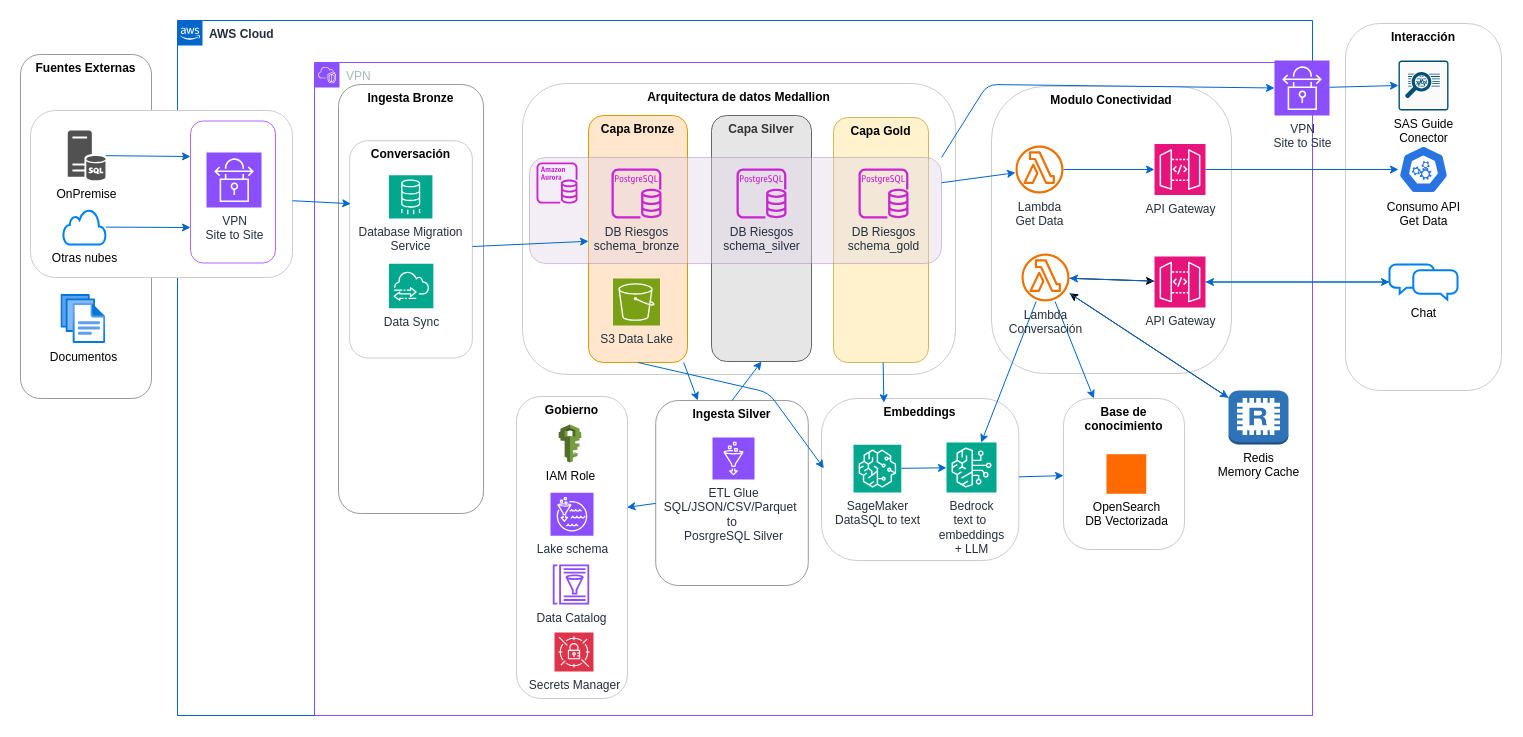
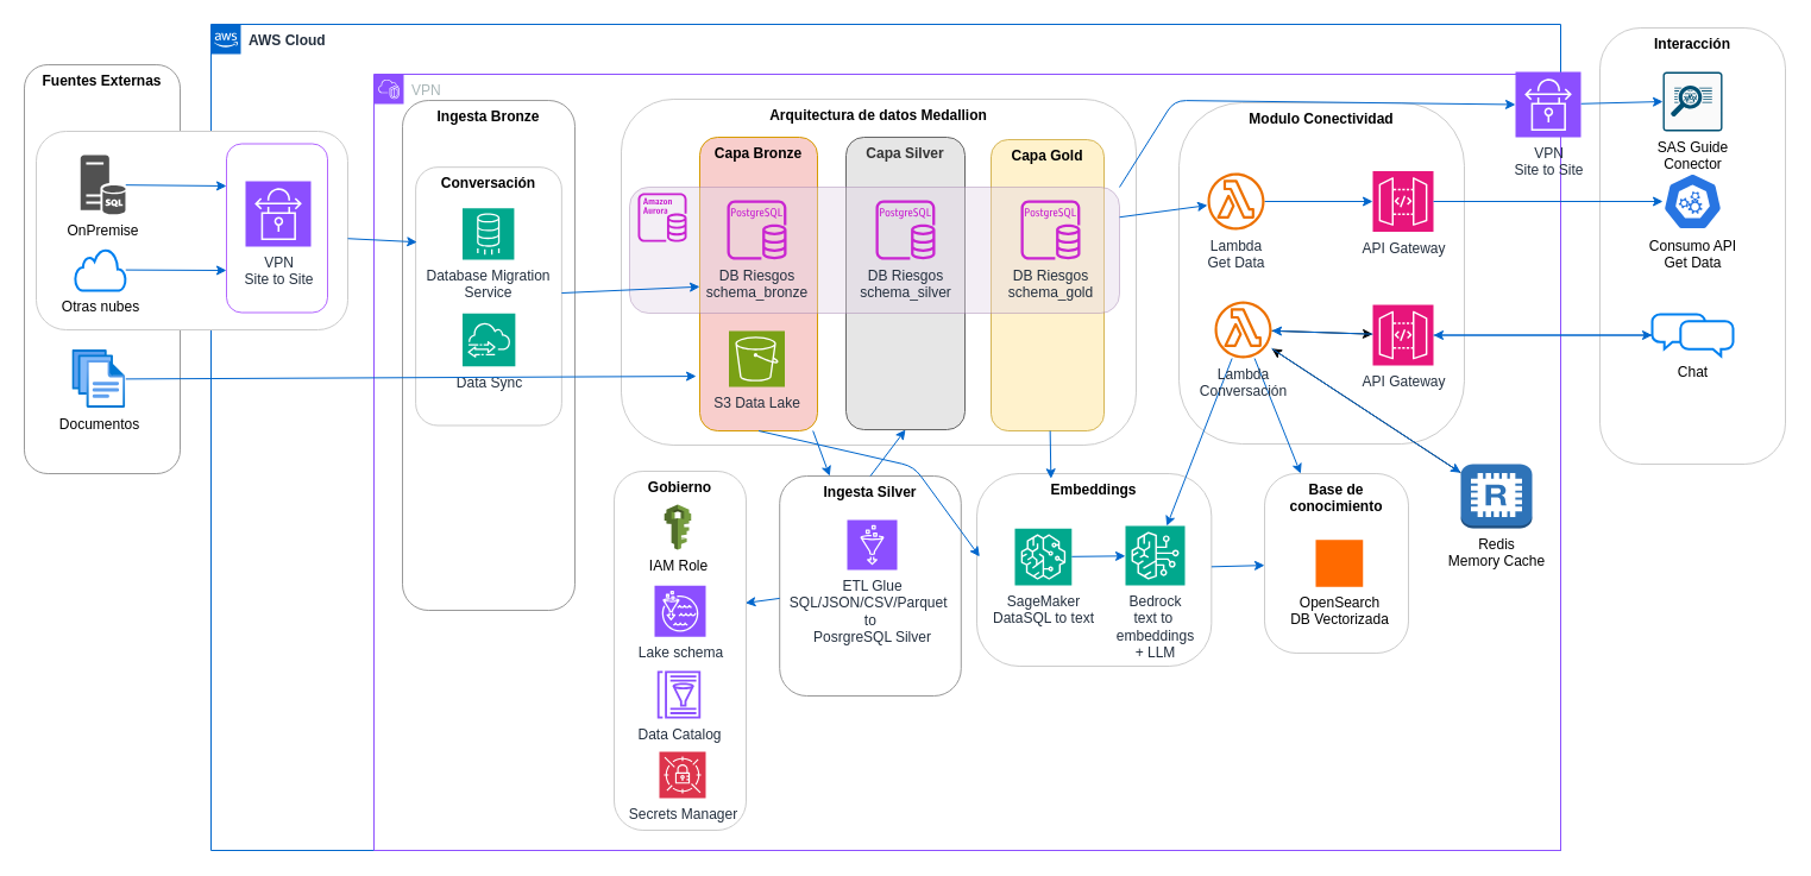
- <mxCell id="11" value="Capa Bronze" style="rounded=1;whiteSpace=wrap;html=1;fontStyle=1;verticalAlign=top;fillColor=#FFE6CC;strokeColor=#d79b00;" parent="7" vertex="1"><mxGeometry x="66" y="30" width="99" height="247" as="geometry" /></mxCell>
+ <mxCell id="11" value="Capa Bronze" style="rounded=1;whiteSpace=wrap;html=1;fontStyle=1;verticalAlign=top;fillColor=#f8cecc;strokeColor=#d79b00;" parent="7" vertex="1"><mxGeometry x="66" y="30" width="99" height="247" as="geometry" /></mxCell>
+ <mxCell id="69" style="edgeStyle=none;html=1;entryX=-0.03;entryY=0.814;entryDx=0;entryDy=0;entryPerimeter=0;strokeColor=#0066CC;" parent="1" source="64" target="11" edge="1"><mxGeometry relative="1" as="geometry" /></mxCell>
